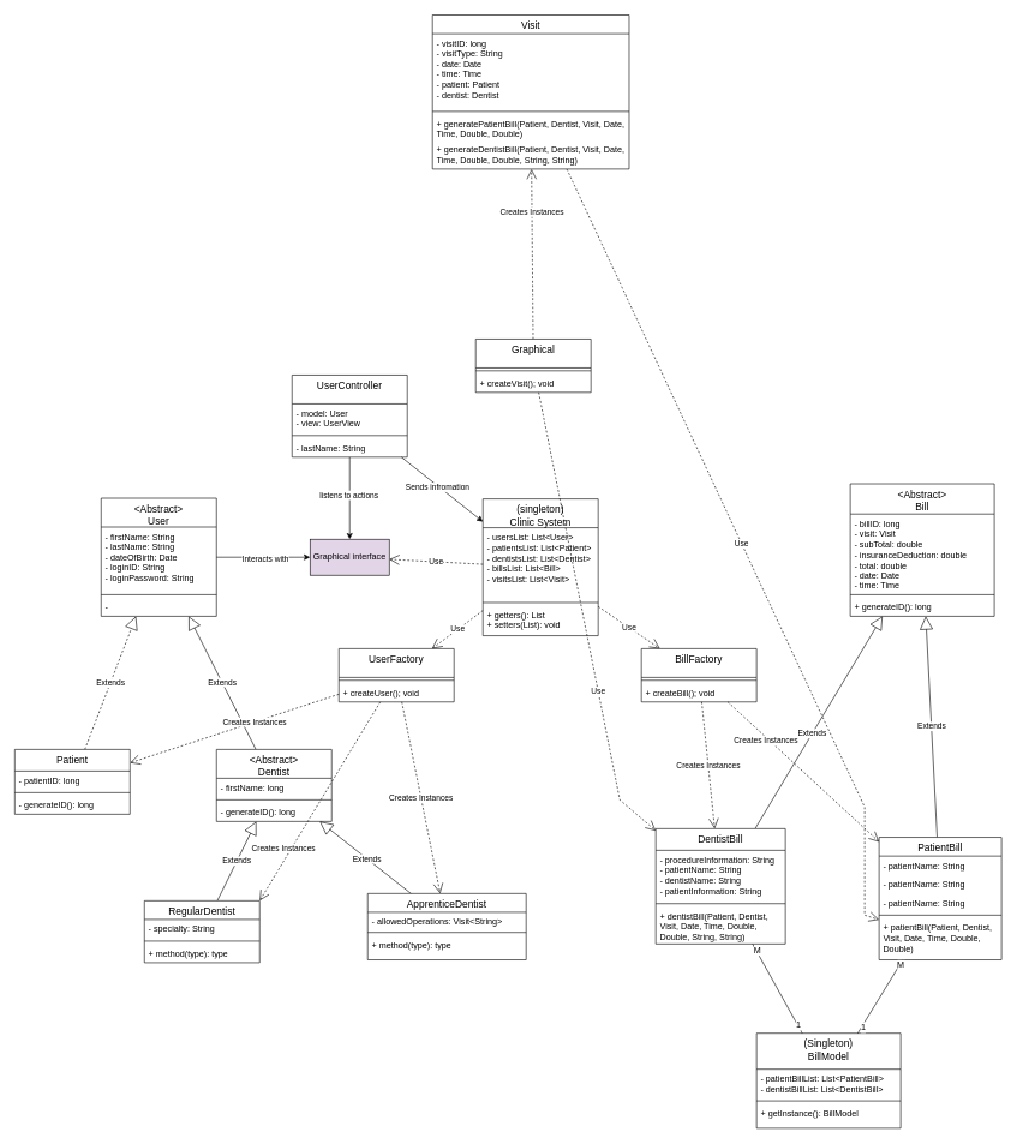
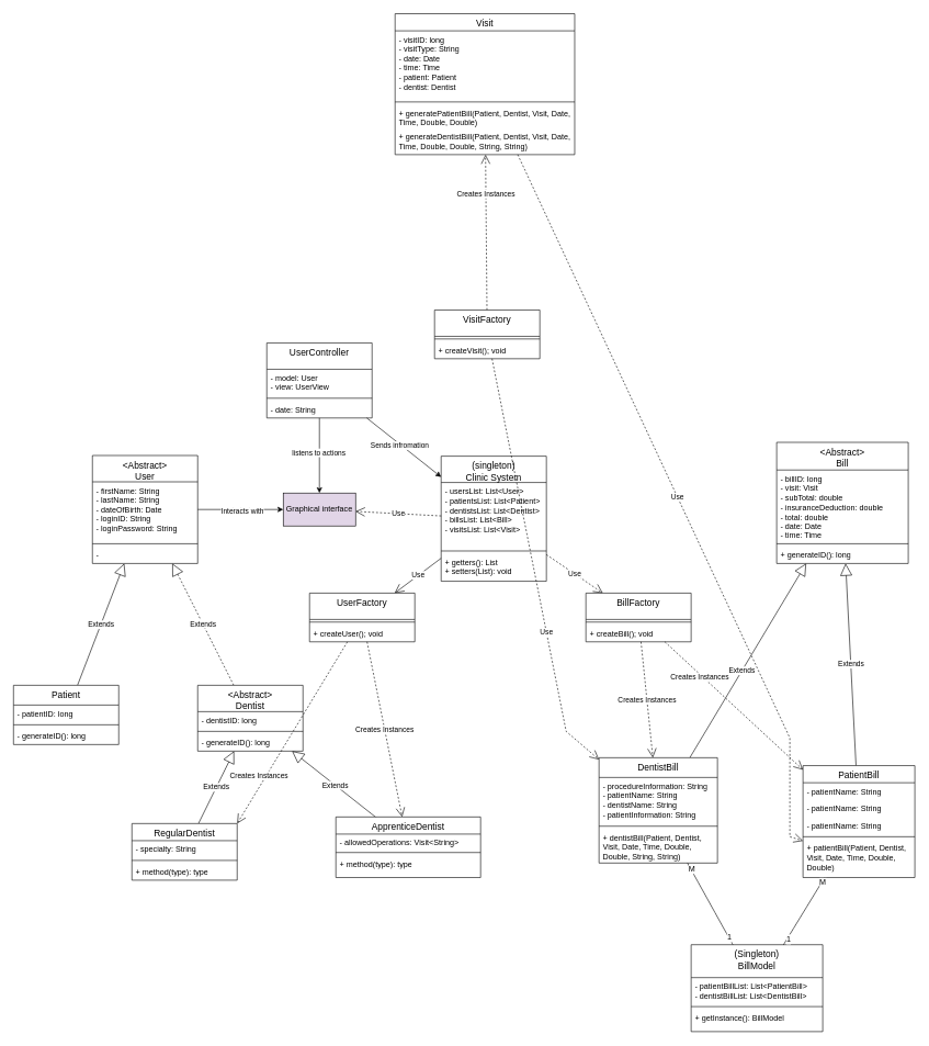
- <mxCell id="78" value="&lt;div style=&quot;font-size: 14px; font-weight: 400; direction: ltr;&quot;&gt;Graphical&lt;/div&gt;" style="swimlane;fontStyle=1;align=center;verticalAlign=top;childLayout=stackLayout;horizontal=1;startSize=40;horizontalStack=0;resizeParent=1;resizeParentMax=0;resizeLast=0;collapsible=1;marginBottom=0;whiteSpace=wrap;html=1;" vertex="1" parent="1"><mxGeometry x="660" y="470" width="160" height="74" as="geometry" /></mxCell>
+ <mxCell id="78" value="&lt;div style=&quot;font-size: 14px; font-weight: 400; direction: ltr;&quot;&gt;VisitFactory&lt;/div&gt;" style="swimlane;fontStyle=1;align=center;verticalAlign=top;childLayout=stackLayout;horizontal=1;startSize=40;horizontalStack=0;resizeParent=1;resizeParentMax=0;resizeLast=0;collapsible=1;marginBottom=0;whiteSpace=wrap;html=1;" vertex="1" parent="1"><mxGeometry x="660" y="470" width="160" height="74" as="geometry" /></mxCell>
- <mxCell id="74" value="- lastName: String" style="text;strokeColor=none;fillColor=none;align=left;verticalAlign=top;spacingLeft=4;spacingRight=4;overflow=hidden;rotatable=0;points=[[0,0.5],[1,0.5]];portConstraint=eastwest;whiteSpace=wrap;html=1;" vertex="1" parent="71"><mxGeometry y="88" width="160" height="26" as="geometry" /></mxCell>
+ <mxCell id="74" value="- date: String" style="text;strokeColor=none;fillColor=none;align=left;verticalAlign=top;spacingLeft=4;spacingRight=4;overflow=hidden;rotatable=0;points=[[0,0.5],[1,0.5]];portConstraint=eastwest;whiteSpace=wrap;html=1;" vertex="1" parent="71"><mxGeometry y="88" width="160" height="26" as="geometry" /></mxCell>
- <mxCell id="9" value="Use" style="endArrow=open;endSize=12;dashed=1;html=1;rounded=0;" edge="1" parent="1" source="45" target="87"><mxGeometry width="160" relative="1" as="geometry"><mxPoint x="665.985" y="848" as="sourcePoint" /><mxPoint x="603.428" y="900" as="targetPoint" /></mxGeometry></mxCell>
+ <mxCell id="9" value="Use" style="endArrow=open;endSize=12;dashed=0;html=1;rounded=0;" edge="1" parent="1" source="45" target="87"><mxGeometry width="160" relative="1" as="geometry"><mxPoint x="665.985" y="848" as="sourcePoint" /><mxPoint x="603.428" y="900" as="targetPoint" /></mxGeometry></mxCell>
- <mxCell id="3" value="Extends" style="endArrow=block;endSize=16;endFill=0;html=1;rounded=0;" edge="1" parent="1" source="61" target="57"><mxGeometry width="160" relative="1" as="geometry"><mxPoint x="363.361" y="1037" as="sourcePoint" /><mxPoint x="266.01" y="848" as="targetPoint" /></mxGeometry></mxCell>
+ <mxCell id="3" value="Extends" style="endArrow=block;endSize=16;endFill=0;html=1;rounded=0;dashed=1;" edge="1" parent="1" source="61" target="57"><mxGeometry width="160" relative="1" as="geometry"><mxPoint x="363.361" y="1037" as="sourcePoint" /><mxPoint x="266.01" y="848" as="targetPoint" /></mxGeometry></mxCell>
- <mxCell id="2" value="Extends" style="endArrow=block;endSize=16;endFill=0;html=1;rounded=0;dashed=1;" edge="1" parent="1" source="65" target="57"><mxGeometry width="160" relative="1" as="geometry"><mxPoint x="91" y="1037" as="sourcePoint" /><mxPoint x="199.796" y="848" as="targetPoint" /></mxGeometry></mxCell>
+ <mxCell id="2" value="Extends" style="endArrow=block;endSize=16;endFill=0;html=1;rounded=0;" edge="1" parent="1" source="65" target="57"><mxGeometry width="160" relative="1" as="geometry"><mxPoint x="91" y="1037" as="sourcePoint" /><mxPoint x="199.796" y="848" as="targetPoint" /></mxGeometry></mxCell>
- <mxCell id="14" value="Creates Instances" style="endArrow=open;endSize=12;dashed=1;html=1;rounded=0;" edge="1" parent="1" source="87" target="65"><mxGeometry x="-0.191" width="160" relative="1" as="geometry"><mxPoint x="516" y="943.684" as="sourcePoint" /><mxPoint x="142" y="1069.967" as="targetPoint" /><mxPoint as="offset" /></mxGeometry></mxCell>
- <mxCell id="62" value="- firstName: long" style="text;strokeColor=none;fillColor=none;align=left;verticalAlign=top;spacingLeft=4;spacingRight=4;overflow=hidden;rotatable=0;points=[[0,0.5],[1,0.5]];portConstraint=eastwest;whiteSpace=wrap;html=1;" vertex="1" parent="61"><mxGeometry y="40" width="160" height="26" as="geometry" /></mxCell>
+ <mxCell id="62" value="- dentistID: long" style="text;strokeColor=none;fillColor=none;align=left;verticalAlign=top;spacingLeft=4;spacingRight=4;overflow=hidden;rotatable=0;points=[[0,0.5],[1,0.5]];portConstraint=eastwest;whiteSpace=wrap;html=1;" vertex="1" parent="61"><mxGeometry y="40" width="160" height="26" as="geometry" /></mxCell>
